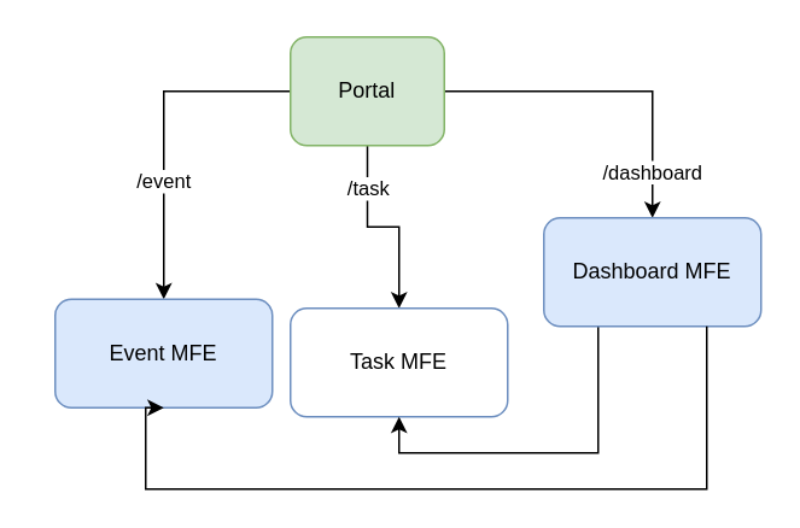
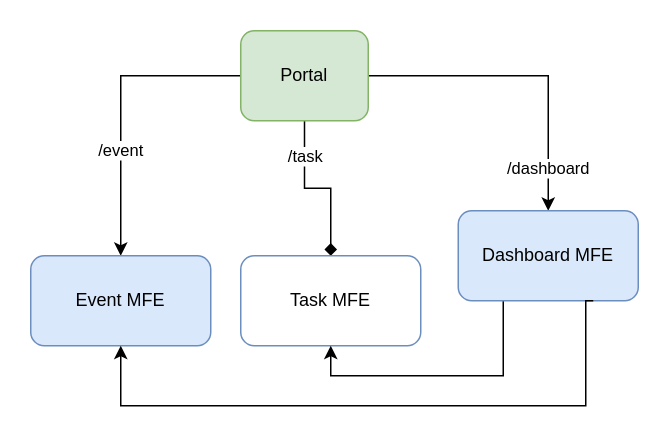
- <mxCell id="9" value="Dashboard MFE" style="rounded=1;whiteSpace=wrap;html=1;fillColor=#dae8fc;strokeColor=#6c8ebf;" vertex="1" parent="1"><mxGeometry x="300" y="120" width="120" height="60" as="geometry" /></mxCell>
+ <mxCell id="9" value="Dashboard MFE" style="rounded=1;whiteSpace=wrap;html=1;fillColor=#dae8fc;strokeColor=#6c8ebf;" vertex="1" parent="1"><mxGeometry x="305" y="140" width="120" height="60" as="geometry" /></mxCell>
- <mxCell id="2" value="/task" style="edgeStyle=orthogonalEdgeStyle;rounded=0;orthogonalLoop=1;jettySize=auto;html=1;" edge="1" parent="1" source="5" target="6"><mxGeometry x="-0.556" relative="1" as="geometry"><mxPoint as="offset" /></mxGeometry></mxCell>
+ <mxCell id="2" value="/task" style="edgeStyle=orthogonalEdgeStyle;rounded=0;orthogonalLoop=1;jettySize=auto;html=1;endArrow=diamond;" edge="1" parent="1" source="5" target="6"><mxGeometry x="-0.556" relative="1" as="geometry"><mxPoint as="offset" /></mxGeometry></mxCell>
- <mxCell id="7" value="Event MFE" style="rounded=1;whiteSpace=wrap;html=1;fillColor=#dae8fc;strokeColor=#6c8ebf;" vertex="1" parent="1"><mxGeometry x="30" y="165" width="120" height="60" as="geometry" /></mxCell>
+ <mxCell id="7" value="Event MFE" style="rounded=1;whiteSpace=wrap;html=1;fillColor=#dae8fc;strokeColor=#6c8ebf;" vertex="1" parent="1"><mxGeometry x="20" y="170" width="120" height="60" as="geometry" /></mxCell>
